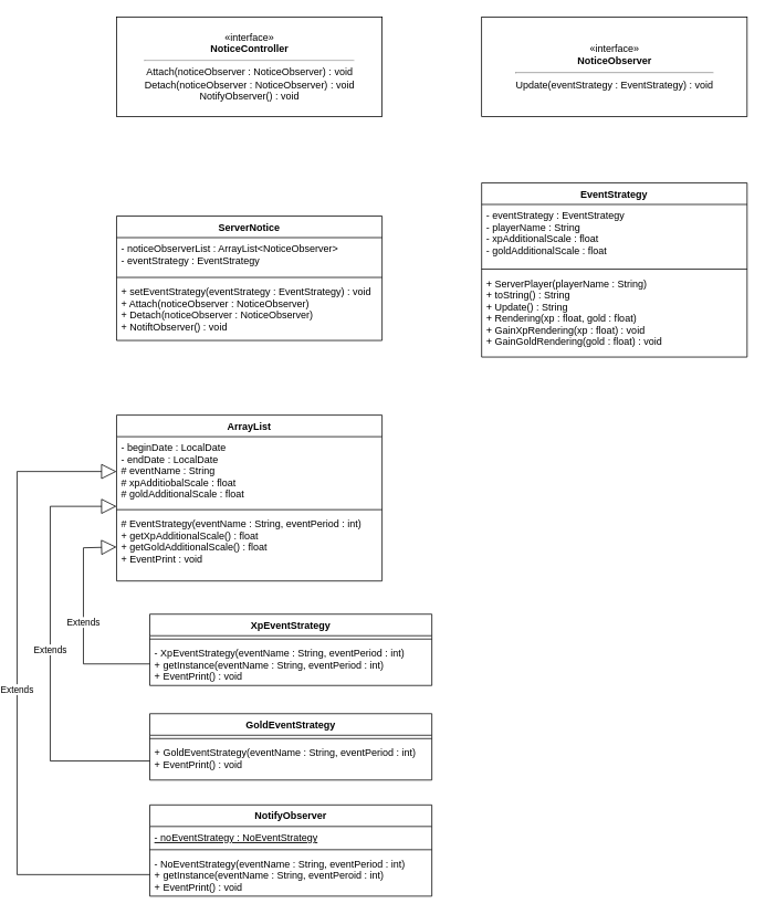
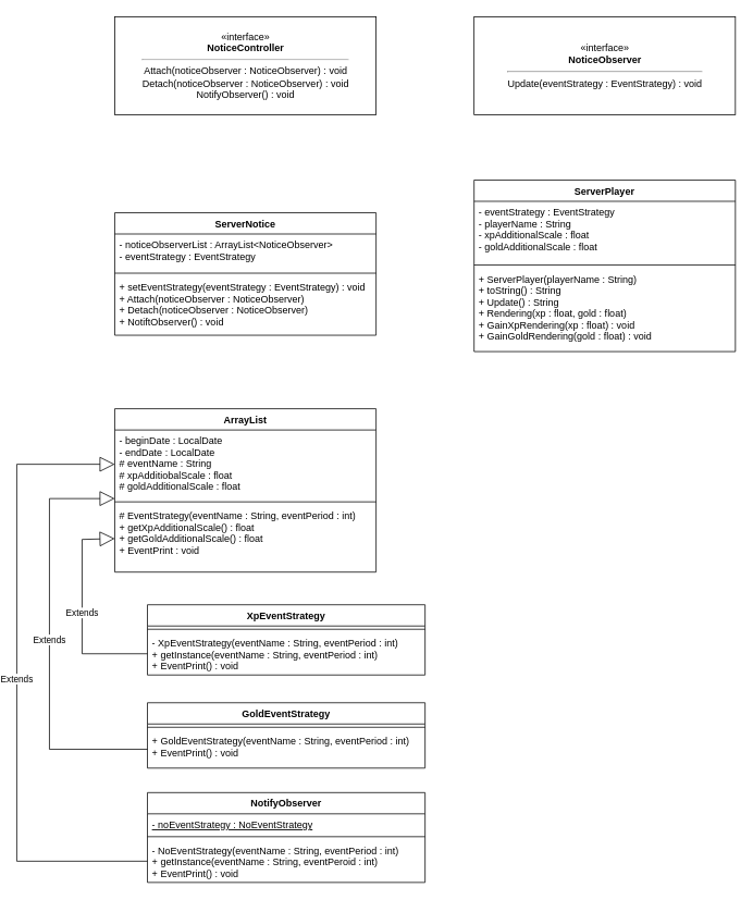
- <mxCell id="19" value="EventStrategy" style="swimlane;fontStyle=1;align=center;verticalAlign=top;childLayout=stackLayout;horizontal=1;startSize=26;horizontalStack=0;resizeParent=1;resizeParentMax=0;resizeLast=0;collapsible=1;marginBottom=0;" vertex="1" parent="1"><mxGeometry x="580" y="220" width="320" height="210" as="geometry" /></mxCell>
+ <mxCell id="19" value="ServerPlayer" style="swimlane;fontStyle=1;align=center;verticalAlign=top;childLayout=stackLayout;horizontal=1;startSize=26;horizontalStack=0;resizeParent=1;resizeParentMax=0;resizeLast=0;collapsible=1;marginBottom=0;" vertex="1" parent="1"><mxGeometry x="580" y="220" width="320" height="210" as="geometry" /></mxCell>
